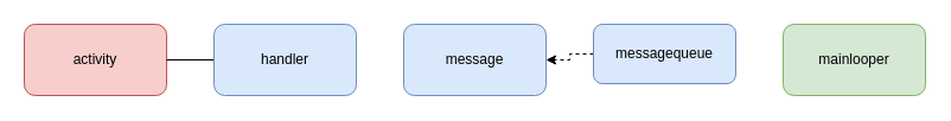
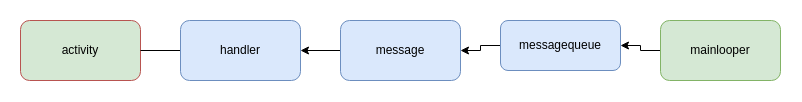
- <mxCell id="9" value="" style="edgeStyle=orthogonalEdgeStyle;rounded=0;orthogonalLoop=1;jettySize=auto;html=1;dashed=1;" edge="1" parent="1" source="10" target="8"><mxGeometry relative="1" as="geometry" /></mxCell>
+ <mxCell id="9" value="" style="edgeStyle=orthogonalEdgeStyle;rounded=0;orthogonalLoop=1;jettySize=auto;html=1;" edge="1" parent="1" source="10" target="8"><mxGeometry relative="1" as="geometry" /></mxCell>
- <mxCell id="2" value="activity" style="rounded=1;whiteSpace=wrap;html=1;fillColor=#f8cecc;strokeColor=#b85450;" vertex="1" parent="1"><mxGeometry x="20" y="20" width="120" height="60" as="geometry" /></mxCell>
+ <mxCell id="2" value="activity" style="rounded=1;whiteSpace=wrap;html=1;fillColor=#d5e8d4;strokeColor=#b85450;" vertex="1" parent="1"><mxGeometry x="20" y="20" width="120" height="60" as="geometry" /></mxCell>
+ <mxCell id="7" value="" style="edgeStyle=orthogonalEdgeStyle;rounded=0;orthogonalLoop=1;jettySize=auto;html=1;" edge="1" parent="1" source="8" target="4"><mxGeometry relative="1" as="geometry" /></mxCell>
+ <mxCell id="5" value="" style="edgeStyle=orthogonalEdgeStyle;rounded=0;orthogonalLoop=1;jettySize=auto;html=1;" edge="1" parent="1" source="6" target="10"><mxGeometry relative="1" as="geometry" /></mxCell>
